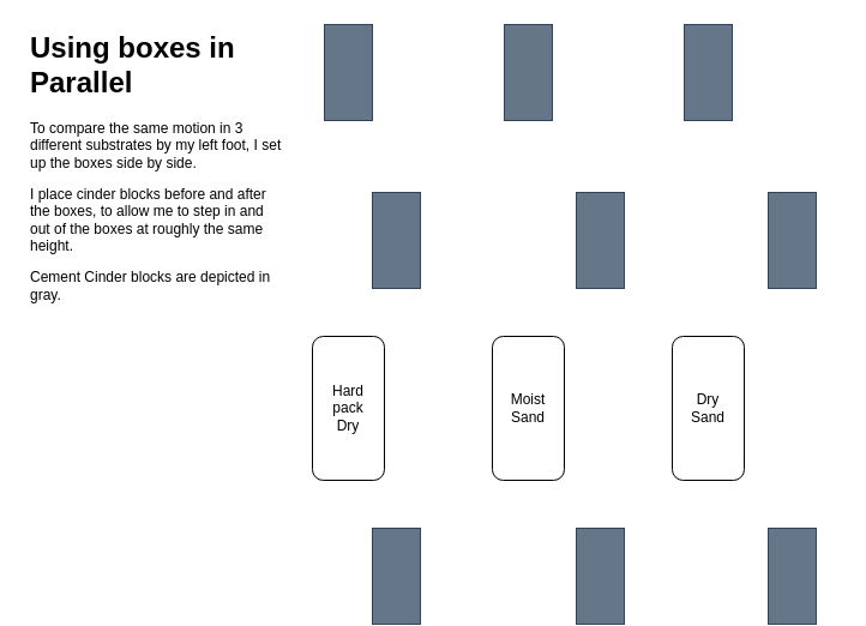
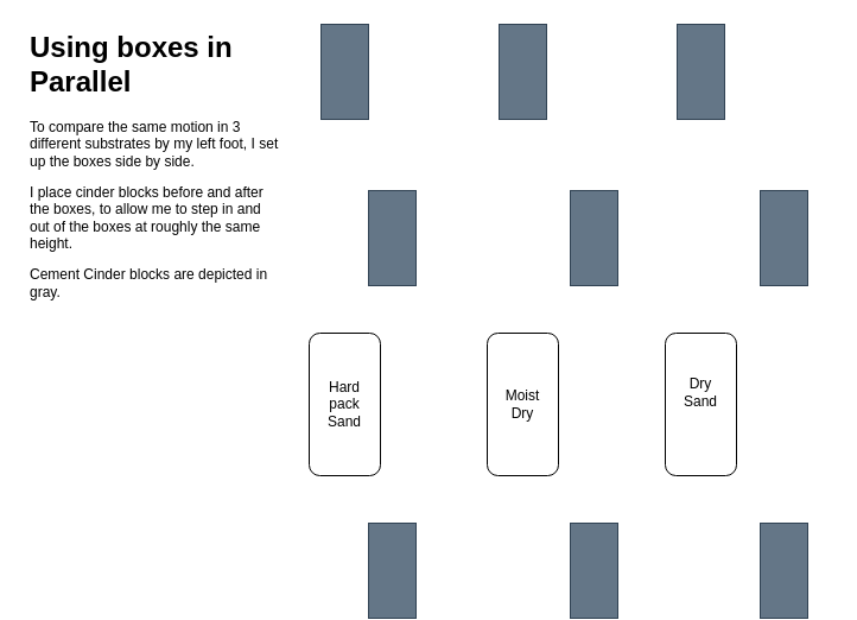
- <mxCell id="14" value="&lt;div&gt;Hard&lt;/div&gt;&lt;div&gt;pack&lt;/div&gt;&lt;div&gt;Dry&lt;br&gt;&lt;/div&gt;" style="text;html=1;strokeColor=none;fillColor=none;align=center;verticalAlign=middle;whiteSpace=wrap;rounded=0;" vertex="1" parent="1"><mxGeometry x="270" y="330" width="40" height="20" as="geometry" /></mxCell>
+ <mxCell id="14" value="&lt;div&gt;Hard&lt;/div&gt;&lt;div&gt;pack&lt;/div&gt;&lt;div&gt;Sand&lt;br&gt;&lt;/div&gt;" style="text;html=1;strokeColor=none;fillColor=none;align=center;verticalAlign=middle;whiteSpace=wrap;rounded=0;" vertex="1" parent="1"><mxGeometry x="270" y="330" width="40" height="20" as="geometry" /></mxCell>
- <mxCell id="15" value="&lt;div&gt;Moist&lt;/div&gt;&lt;div&gt;Sand&lt;br&gt;&lt;/div&gt;" style="text;html=1;strokeColor=none;fillColor=none;align=center;verticalAlign=middle;whiteSpace=wrap;rounded=0;" vertex="1" parent="1"><mxGeometry x="420" y="330" width="40" height="20" as="geometry" /></mxCell>
+ <mxCell id="15" value="&lt;div&gt;Moist&lt;/div&gt;&lt;div&gt;Dry&lt;br&gt;&lt;/div&gt;" style="text;html=1;strokeColor=none;fillColor=none;align=center;verticalAlign=middle;whiteSpace=wrap;rounded=0;" vertex="1" parent="1"><mxGeometry x="420" y="330" width="40" height="20" as="geometry" /></mxCell>
- <mxCell id="16" value="&lt;div&gt;Dry&lt;/div&gt;&lt;div&gt;Sand&lt;br&gt;&lt;/div&gt;" style="text;html=1;strokeColor=none;fillColor=none;align=center;verticalAlign=middle;whiteSpace=wrap;rounded=0;" vertex="1" parent="1"><mxGeometry x="570" y="330" width="40" height="20" as="geometry" /></mxCell>
+ <mxCell id="16" value="&lt;div&gt;Dry&lt;/div&gt;&lt;div&gt;Sand&lt;br&gt;&lt;/div&gt;" style="text;html=1;strokeColor=none;fillColor=none;align=center;verticalAlign=middle;whiteSpace=wrap;rounded=0;" vertex="1" parent="1"><mxGeometry x="570" y="320" width="40" height="20" as="geometry" /></mxCell>
